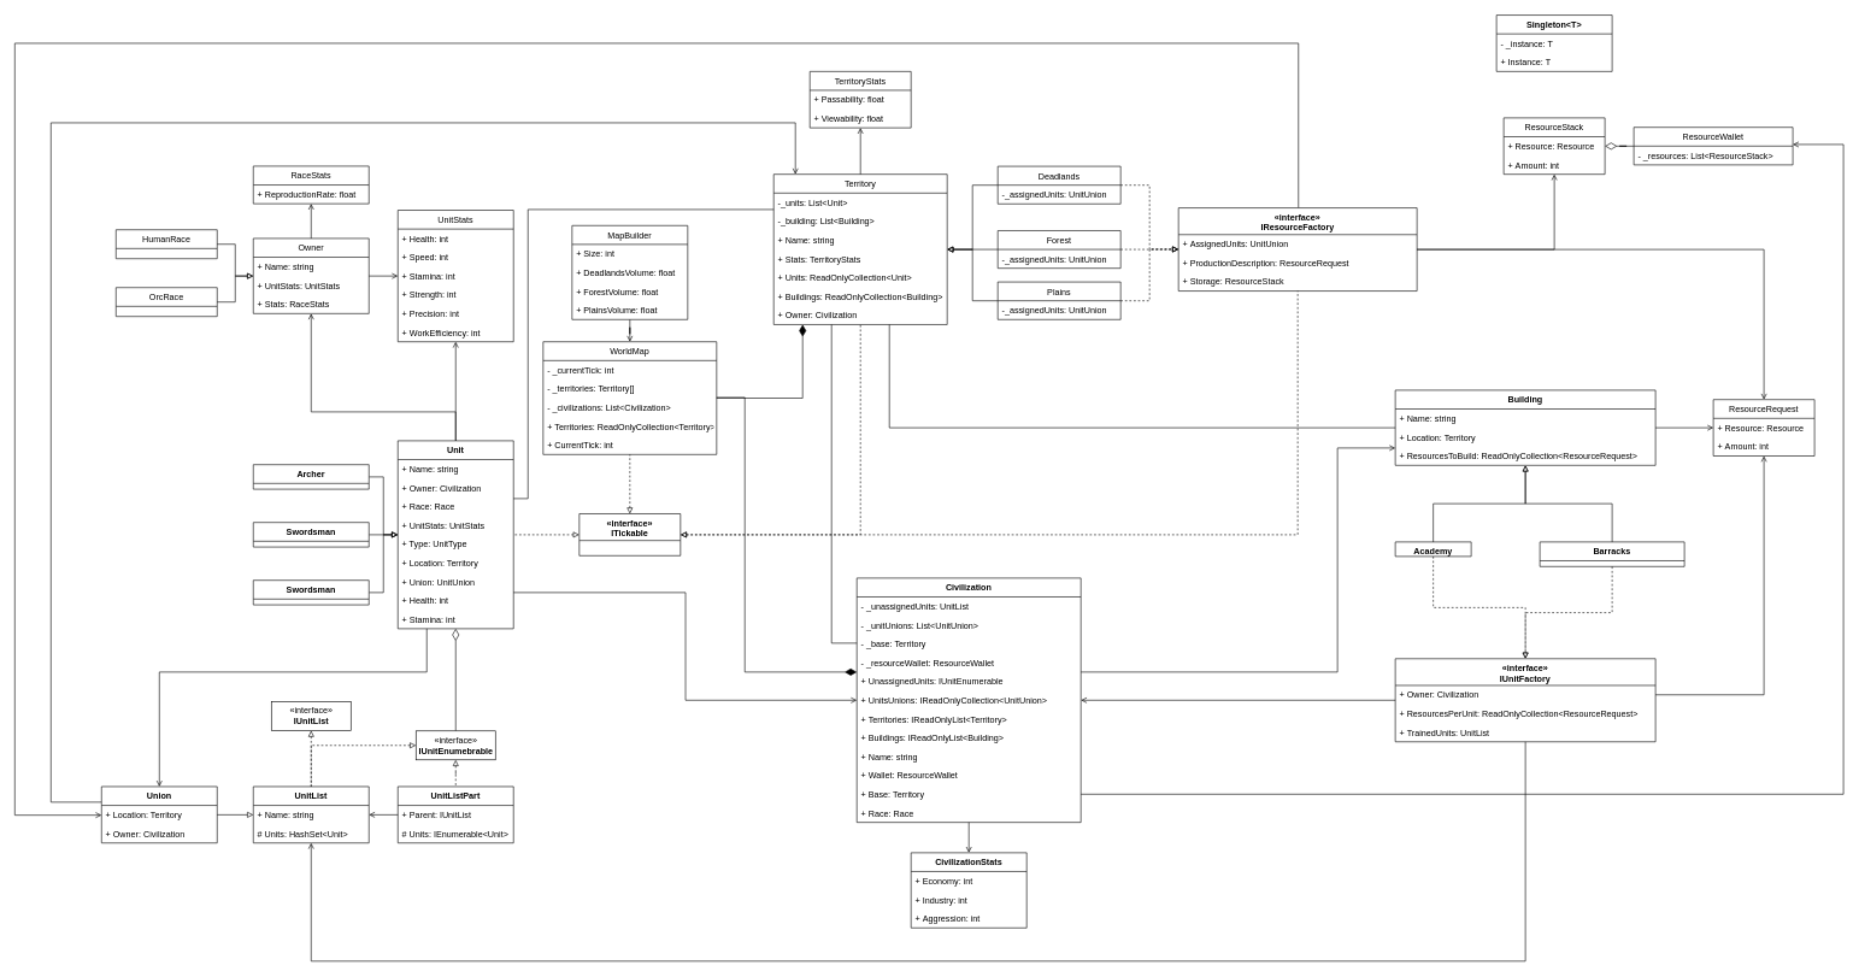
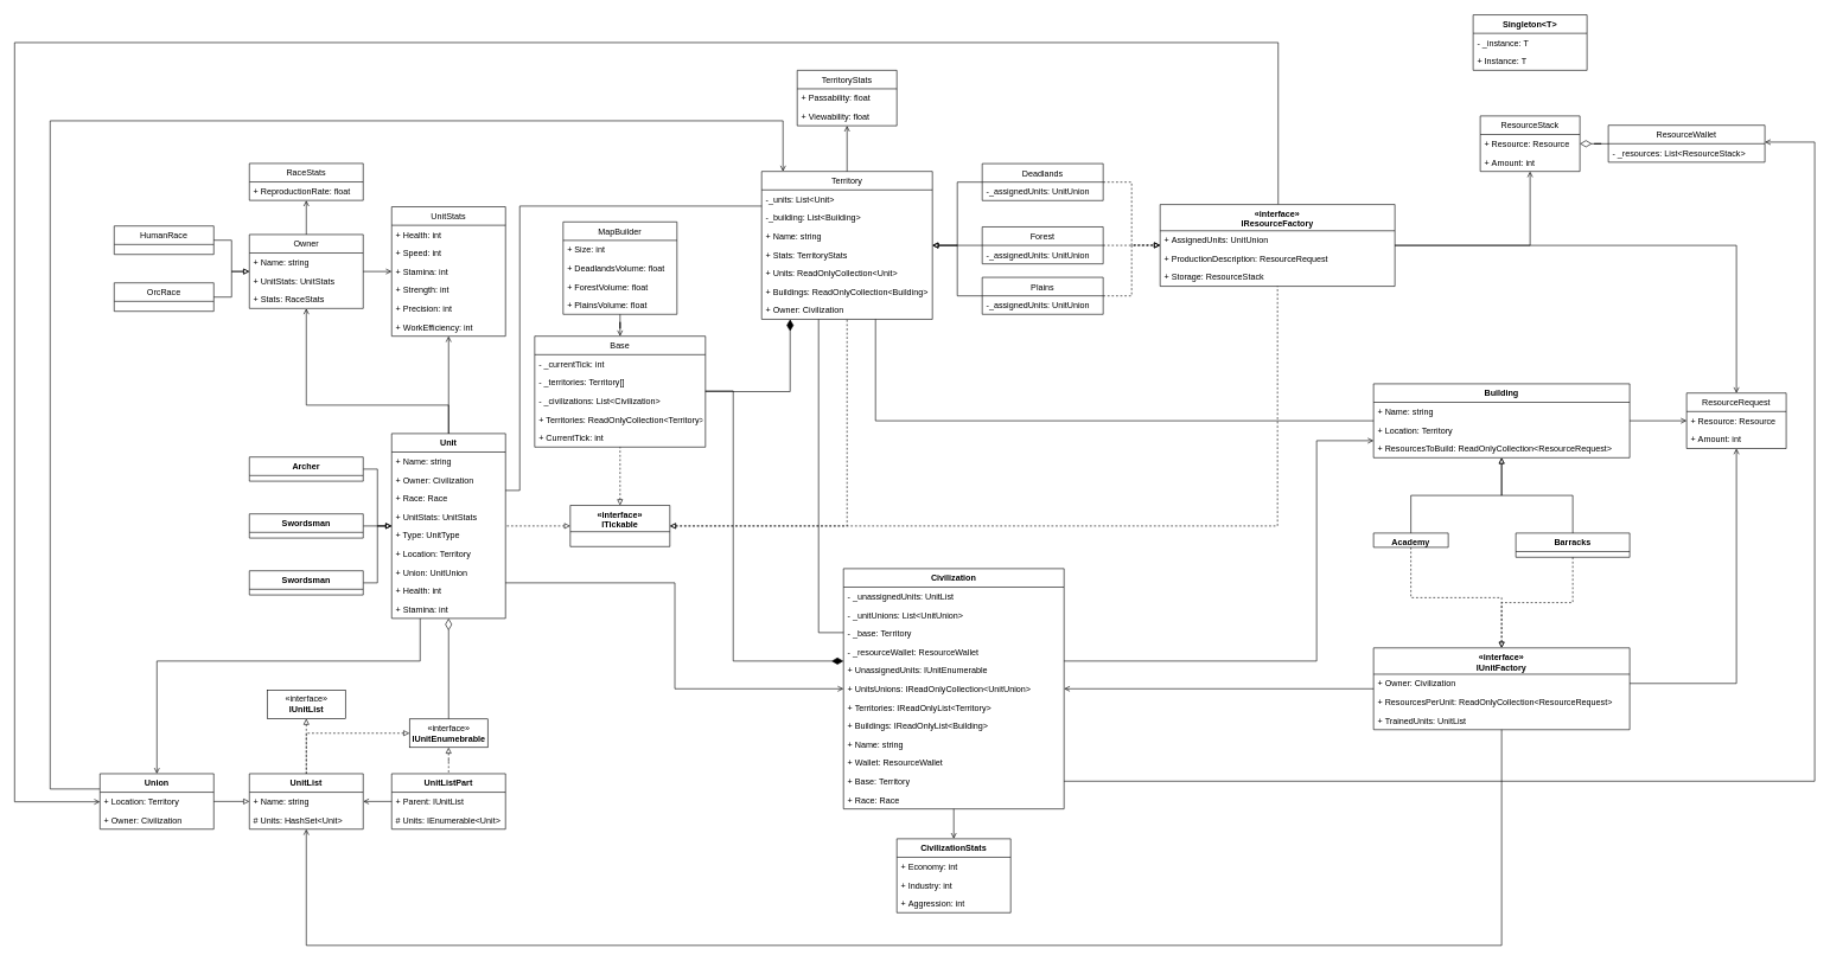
- <mxCell id="124" value="WorldMap" style="swimlane;fontStyle=0;childLayout=stackLayout;horizontal=1;startSize=26;fillColor=none;horizontalStack=0;resizeParent=1;resizeParentMax=0;resizeLast=0;collapsible=1;marginBottom=0;" parent="1" vertex="1"><mxGeometry x="751" y="472" width="240" height="156" as="geometry" /></mxCell>
+ <mxCell id="124" value="Base" style="swimlane;fontStyle=0;childLayout=stackLayout;horizontal=1;startSize=26;fillColor=none;horizontalStack=0;resizeParent=1;resizeParentMax=0;resizeLast=0;collapsible=1;marginBottom=0;" parent="1" vertex="1"><mxGeometry x="751" y="472" width="240" height="156" as="geometry" /></mxCell>
- <mxCell id="52" value="Barracks" style="swimlane;fontStyle=1;align=center;verticalAlign=top;childLayout=stackLayout;horizontal=1;startSize=26;horizontalStack=0;resizeParent=1;resizeParentMax=0;resizeLast=0;collapsible=1;marginBottom=0;" parent="1" vertex="1"><mxGeometry x="2130" y="749" width="200" height="34" as="geometry"><mxRectangle x="380" y="40" width="60" height="30" as="alternateBounds" /></mxGeometry></mxCell>
+ <mxCell id="52" value="Barracks" style="swimlane;fontStyle=1;align=center;verticalAlign=top;childLayout=stackLayout;horizontal=1;startSize=26;horizontalStack=0;resizeParent=1;resizeParentMax=0;resizeLast=0;collapsible=1;marginBottom=0;" parent="1" vertex="1"><mxGeometry x="2130" y="749" width="160" height="34" as="geometry"><mxRectangle x="380" y="40" width="60" height="30" as="alternateBounds" /></mxGeometry></mxCell>
